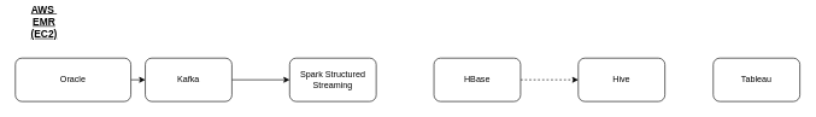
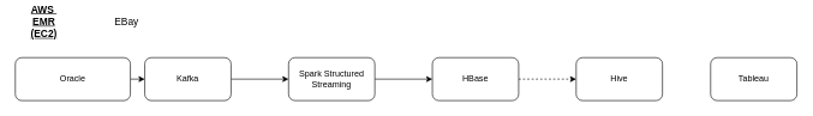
+ <mxCell id="13" value="EBay" style="text;html=1;strokeColor=none;fillColor=none;align=center;verticalAlign=middle;whiteSpace=wrap;rounded=0;fontSize=14;" vertex="1" parent="1"><mxGeometry x="110" y="20" width="130" height="20" as="geometry" /></mxCell>
+ <mxCell id="6" style="edgeStyle=orthogonalEdgeStyle;rounded=0;orthogonalLoop=1;jettySize=auto;html=1;exitX=1;exitY=0.5;exitDx=0;exitDy=0;fontSize=14;" edge="1" parent="1" source="7" target="11"><mxGeometry relative="1" as="geometry" /></mxCell>
